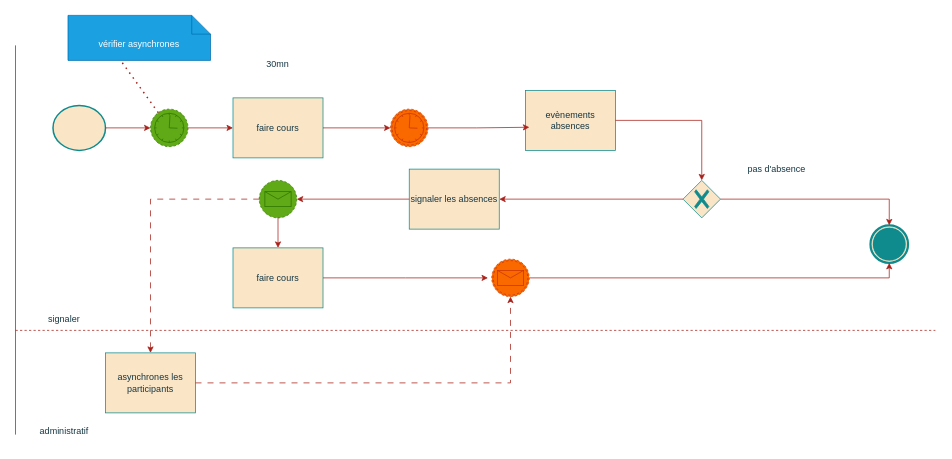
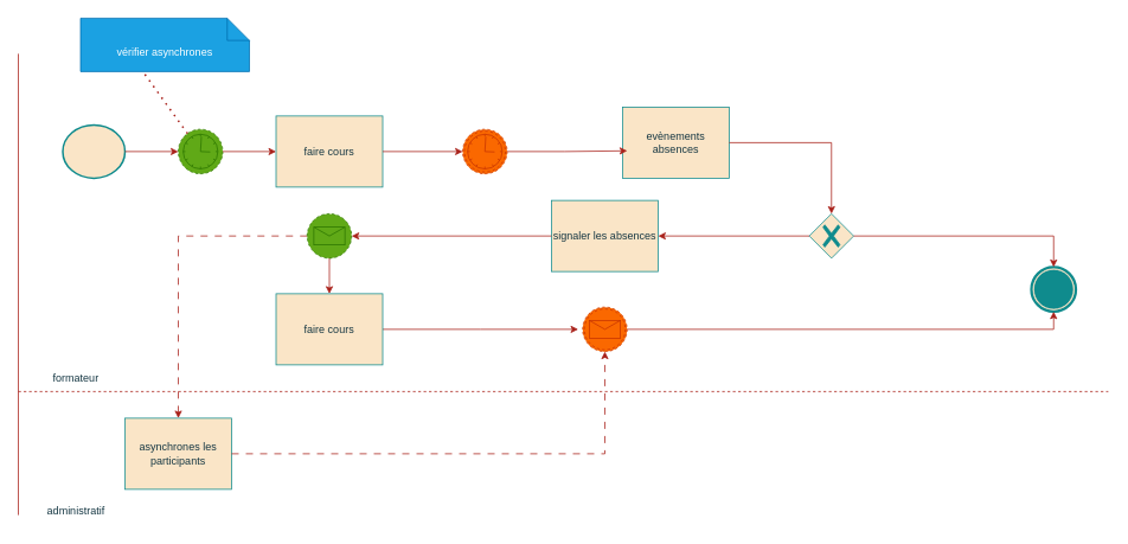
- <mxCell id="10" value="30mn" style="text;html=1;whiteSpace=wrap;strokeColor=none;fillColor=none;align=center;verticalAlign=middle;rounded=0;fontColor=#143642;" vertex="1" parent="1"><mxGeometry x="340" y="70" width="60" height="30" as="geometry" /></mxCell>
- <mxCell id="16" value="pas d'absence" style="text;html=1;whiteSpace=wrap;strokeColor=none;fillColor=none;align=center;verticalAlign=middle;rounded=0;fontColor=#143642;" vertex="1" parent="1"><mxGeometry x="980" y="210" width="110" height="30" as="geometry" /></mxCell>
- <mxCell id="17" value="signaler les absences" style="points=[[0.25,0,0],[0.5,0,0],[0.75,0,0],[1,0.25,0],[1,0.5,0],[1,0.75,0],[0.75,1,0],[0.5,1,0],[0.25,1,0],[0,0.75,0],[0,0.5,0],[0,0.25,0]];shape=mxgraph.bpmn.task2;whiteSpace=wrap;rectStyle=rounded;size=10;html=1;container=1;expand=0;collapsible=0;taskMarker=abstract;isLoopStandard=1;strokeColor=#0F8B8D;fontColor=#143642;fillColor=#FAE5C7;" vertex="1" parent="1"><mxGeometry x="545" y="225" width="120" height="80" as="geometry" /></mxCell>
+ <mxCell id="17" value="signaler les absences" style="points=[[0.25,0,0],[0.5,0,0],[0.75,0,0],[1,0.25,0],[1,0.5,0],[1,0.75,0],[0.75,1,0],[0.5,1,0],[0.25,1,0],[0,0.75,0],[0,0.5,0],[0,0.25,0]];shape=mxgraph.bpmn.task2;whiteSpace=wrap;rectStyle=rounded;size=10;html=1;container=1;expand=0;collapsible=0;taskMarker=abstract;isLoopStandard=1;strokeColor=#0F8B8D;fontColor=#143642;fillColor=#FAE5C7;" vertex="1" parent="1"><mxGeometry x="620" y="225" width="120" height="80" as="geometry" /></mxCell>
- <mxCell id="29" value="signaler" style="text;html=1;whiteSpace=wrap;strokeColor=none;fillColor=none;align=center;verticalAlign=middle;rounded=0;fontColor=#143642;" vertex="1" parent="1"><mxGeometry x="20" y="410" width="130" height="30" as="geometry" /></mxCell>
+ <mxCell id="29" value="formateur" style="text;html=1;whiteSpace=wrap;strokeColor=none;fillColor=none;align=center;verticalAlign=middle;rounded=0;fontColor=#143642;" vertex="1" parent="1"><mxGeometry x="20" y="410" width="130" height="30" as="geometry" /></mxCell>
